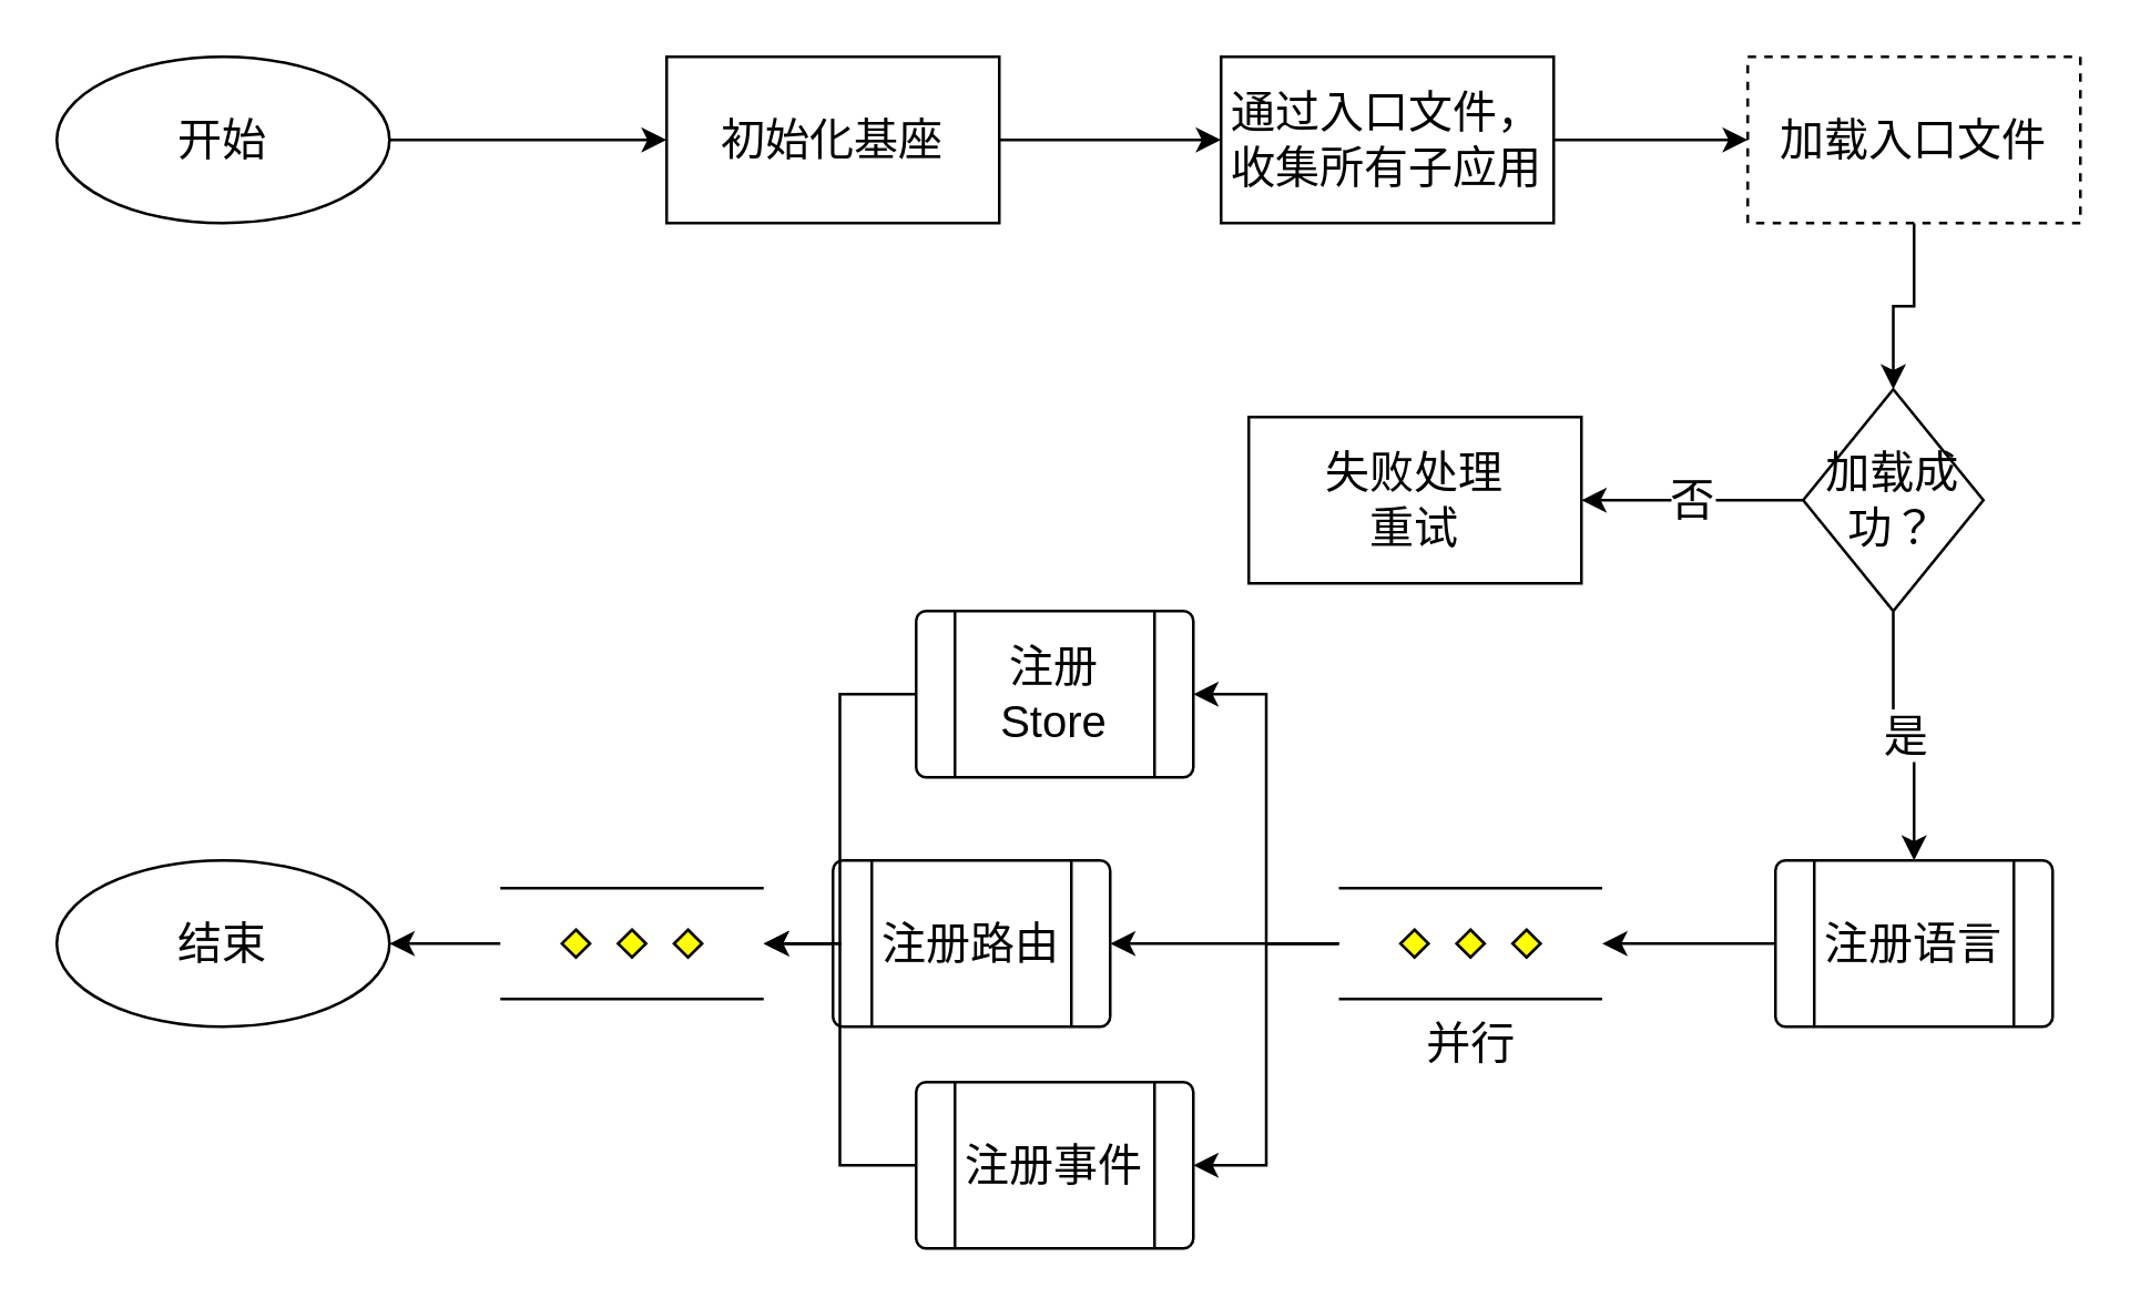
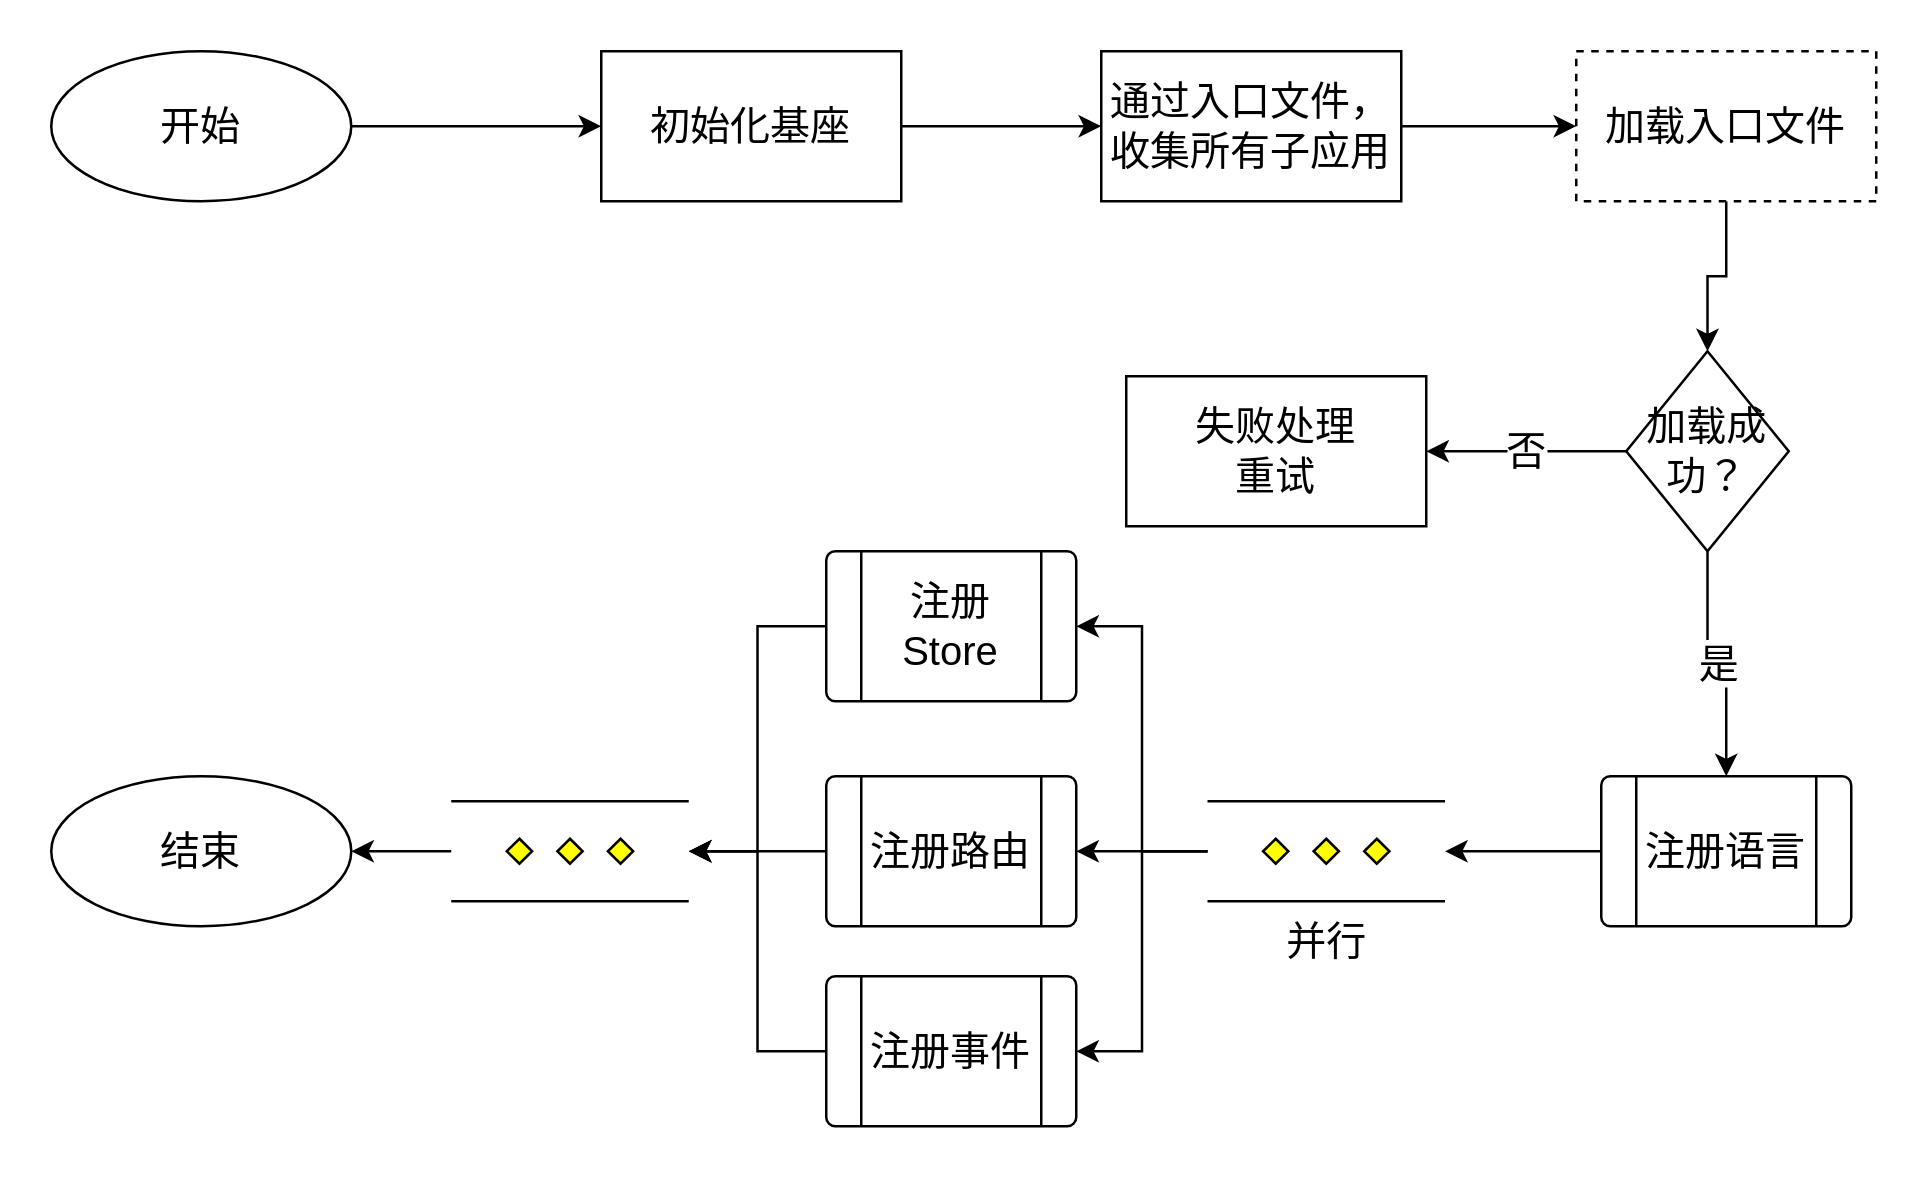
- <mxCell id="18" value="注册路由" style="verticalLabelPosition=middle;verticalAlign=middle;html=1;shape=process;whiteSpace=wrap;rounded=1;size=0.14;arcSize=6;fontSize=16;labelPosition=center;align=center;" parent="1" vertex="1"><mxGeometry x="300" y="310" width="100" height="60" as="geometry" /></mxCell>
+ <mxCell id="18" value="注册路由" style="verticalLabelPosition=middle;verticalAlign=middle;html=1;shape=process;whiteSpace=wrap;rounded=1;size=0.14;arcSize=6;fontSize=16;labelPosition=center;align=center;" parent="1" vertex="1"><mxGeometry x="330" y="310" width="100" height="60" as="geometry" /></mxCell>
